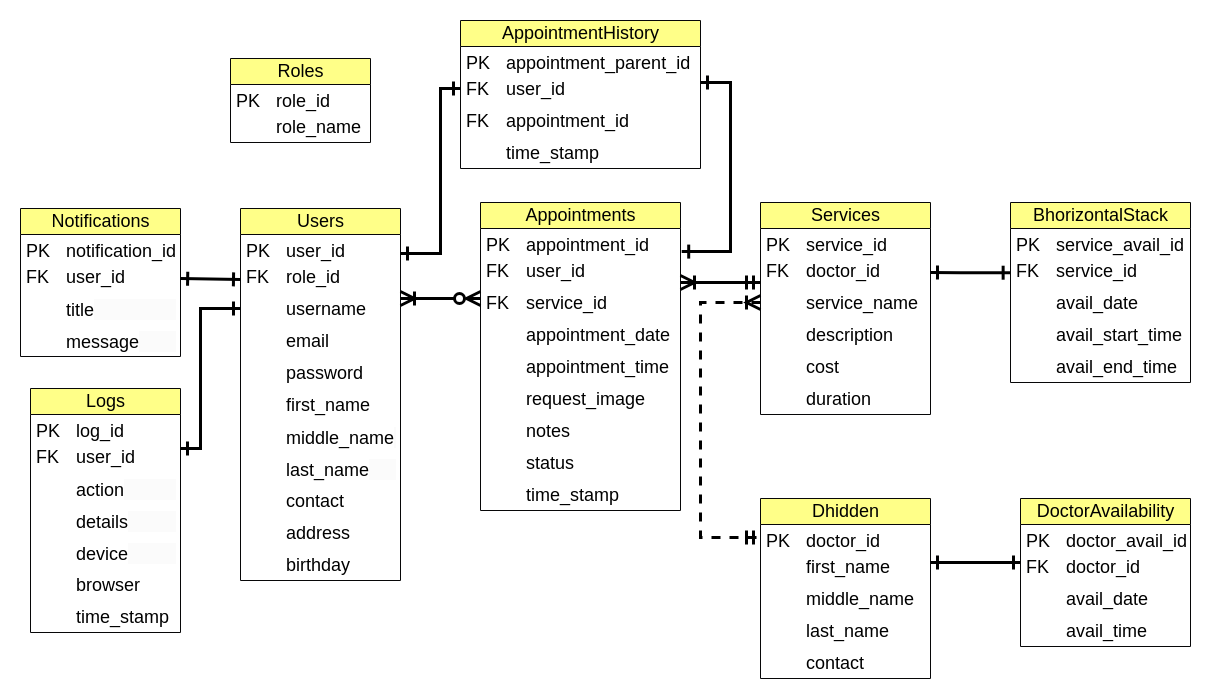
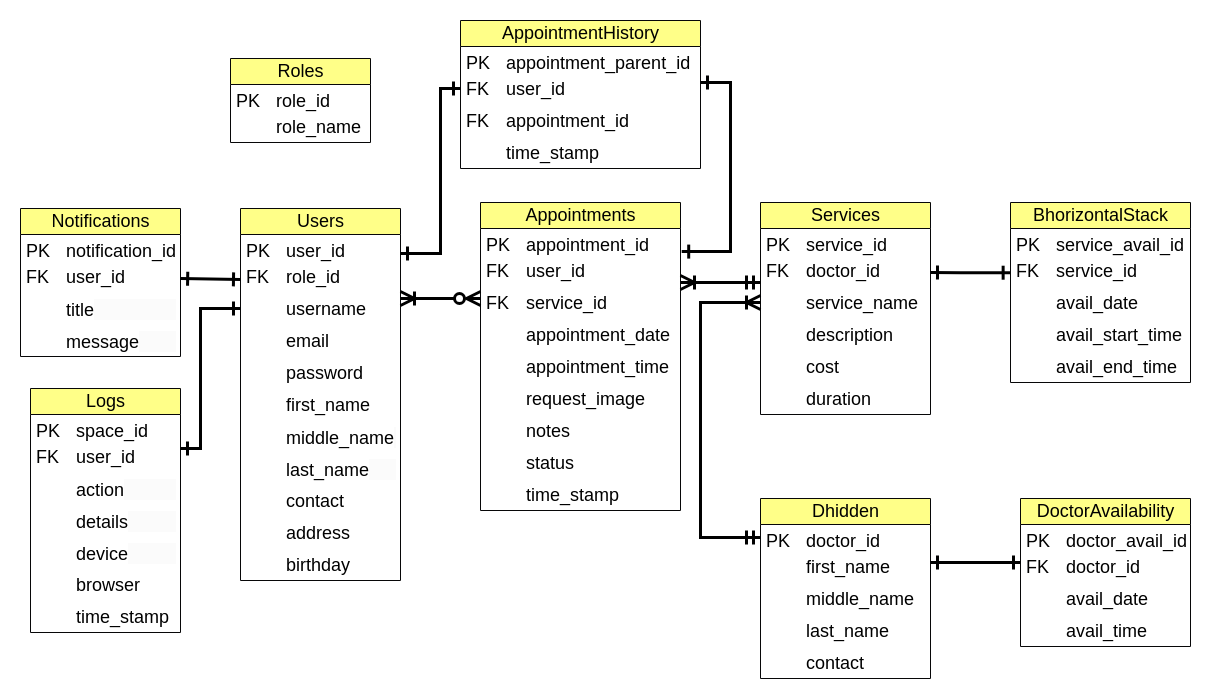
- <mxCell id="72" style="edgeStyle=orthogonalEdgeStyle;html=1;labelBackgroundColor=none;startArrow=ERoneToMany;endArrow=ERmandOne;fontFamily=Verdana;fontSize=18;align=left;startFill=0;endFill=0;exitX=0;exitY=0.5;exitDx=0;exitDy=0;strokeWidth=3;entryX=0;entryY=0.5;entryDx=0;entryDy=0;targetPerimeterSpacing=0;jumpSize=6;rounded=0;curved=0;endSize=10;startSize=10;dashed=1;" edge="1" parent="1" source="43" target="59"><mxGeometry relative="1" as="geometry"><mxPoint x="870" y="452" as="sourcePoint" /><mxPoint x="780" y="452" as="targetPoint" /><Array as="points"><mxPoint x="700" y="302" /><mxPoint x="700" y="537" /></Array></mxGeometry></mxCell>
+ <mxCell id="72" style="edgeStyle=orthogonalEdgeStyle;html=1;labelBackgroundColor=none;startArrow=ERoneToMany;endArrow=ERmandOne;fontFamily=Verdana;fontSize=18;align=left;startFill=0;endFill=0;exitX=0;exitY=0.5;exitDx=0;exitDy=0;strokeWidth=3;entryX=0;entryY=0.5;entryDx=0;entryDy=0;targetPerimeterSpacing=0;jumpSize=6;rounded=0;curved=0;endSize=10;startSize=10;" edge="1" parent="1" source="43" target="59"><mxGeometry relative="1" as="geometry"><mxPoint x="870" y="452" as="sourcePoint" /><mxPoint x="780" y="452" as="targetPoint" /><Array as="points"><mxPoint x="700" y="302" /><mxPoint x="700" y="537" /></Array></mxGeometry></mxCell>
- <mxCell id="11" value="PK&lt;span style=&quot;white-space: pre; font-size: 18px;&quot;&gt;&#09;&lt;/span&gt;log_id" style="text;align=left;verticalAlign=top;spacingLeft=4;spacingRight=4;overflow=hidden;rotatable=0;points=[[0,0.5],[1,0.5]];portConstraint=eastwest;whiteSpace=wrap;html=1;fontSize=18;" vertex="1" parent="10"><mxGeometry y="26" width="150" height="26" as="geometry" /></mxCell>
+ <mxCell id="11" value="PK&lt;span style=&quot;white-space: pre; font-size: 18px;&quot;&gt;&#09;&lt;/span&gt;space_id" style="text;align=left;verticalAlign=top;spacingLeft=4;spacingRight=4;overflow=hidden;rotatable=0;points=[[0,0.5],[1,0.5]];portConstraint=eastwest;whiteSpace=wrap;html=1;fontSize=18;" vertex="1" parent="10"><mxGeometry y="26" width="150" height="26" as="geometry" /></mxCell>
